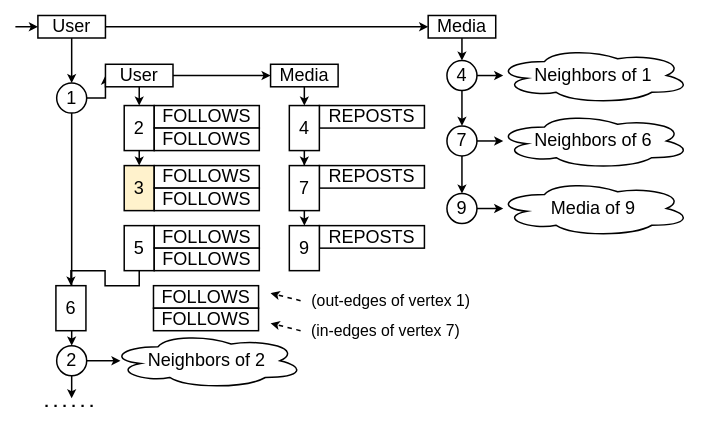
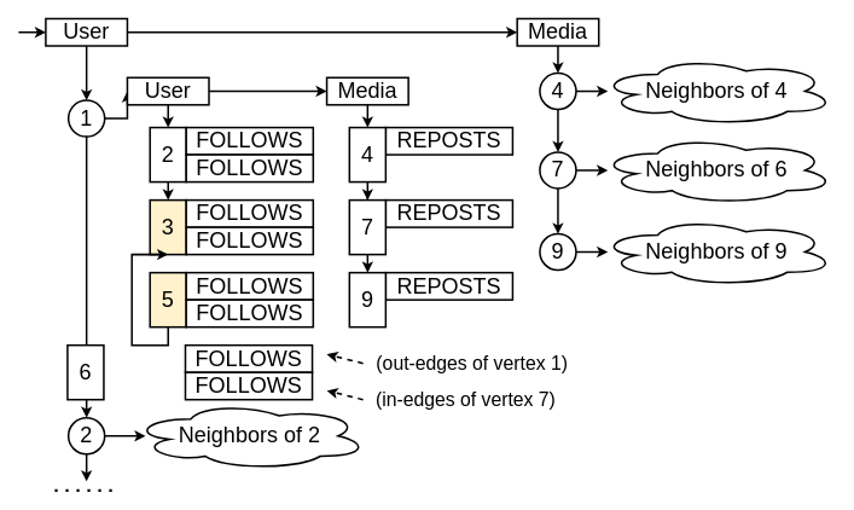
- <mxCell id="46" value="&lt;font style=&quot;font-size: 24px&quot;&gt;Neighbors of 1&lt;/font&gt;" style="ellipse;shape=cloud;whiteSpace=wrap;html=1;strokeWidth=2;" parent="1" vertex="1"><mxGeometry x="660" y="62.81" width="260" height="74.38" as="geometry" /></mxCell>
+ <mxCell id="46" value="&lt;font style=&quot;font-size: 24px&quot;&gt;Neighbors of 4&lt;/font&gt;" style="ellipse;shape=cloud;whiteSpace=wrap;html=1;strokeWidth=2;" parent="1" vertex="1"><mxGeometry x="660" y="62.81" width="260" height="74.38" as="geometry" /></mxCell>
- <mxCell id="53" value="&lt;font style=&quot;font-size: 24px&quot;&gt;Media of 9&lt;/font&gt;" style="ellipse;shape=cloud;whiteSpace=wrap;html=1;strokeWidth=2;" parent="1" vertex="1"><mxGeometry x="660" y="240" width="260" height="74.38" as="geometry" /></mxCell>
+ <mxCell id="53" value="&lt;font style=&quot;font-size: 24px&quot;&gt;Neighbors of 9&lt;/font&gt;" style="ellipse;shape=cloud;whiteSpace=wrap;html=1;strokeWidth=2;" parent="1" vertex="1"><mxGeometry x="660" y="240" width="260" height="74.38" as="geometry" /></mxCell>
- <mxCell id="22" value="&lt;font style=&quot;font-size: 24px&quot;&gt;5&lt;/font&gt;" style="rounded=0;whiteSpace=wrap;html=1;strokeWidth=2;" parent="1" vertex="1"><mxGeometry x="165" y="300" width="40" height="60" as="geometry" /></mxCell>
+ <mxCell id="22" value="&lt;font style=&quot;font-size: 24px&quot;&gt;5&lt;/font&gt;" style="rounded=0;whiteSpace=wrap;html=1;strokeWidth=2;fillColor=#fff2cc;" parent="1" vertex="1"><mxGeometry x="165" y="300" width="40" height="60" as="geometry" /></mxCell>
- <mxCell id="21" style="edgeStyle=orthogonalEdgeStyle;rounded=0;orthogonalLoop=1;jettySize=auto;html=1;exitX=0.5;exitY=1;exitDx=0;exitDy=0;entryX=0.5;entryY=0;entryDx=0;entryDy=0;strokeWidth=2;" parent="1" source="22" target="25" edge="1"><mxGeometry relative="1" as="geometry" /></mxCell>
+ <mxCell id="21" style="edgeStyle=orthogonalEdgeStyle;rounded=0;orthogonalLoop=1;jettySize=auto;html=1;exitX=0.5;exitY=1;exitDx=0;exitDy=0;strokeWidth=2;" parent="1" source="22" target="18" edge="1"><mxGeometry relative="1" as="geometry" /></mxCell>
